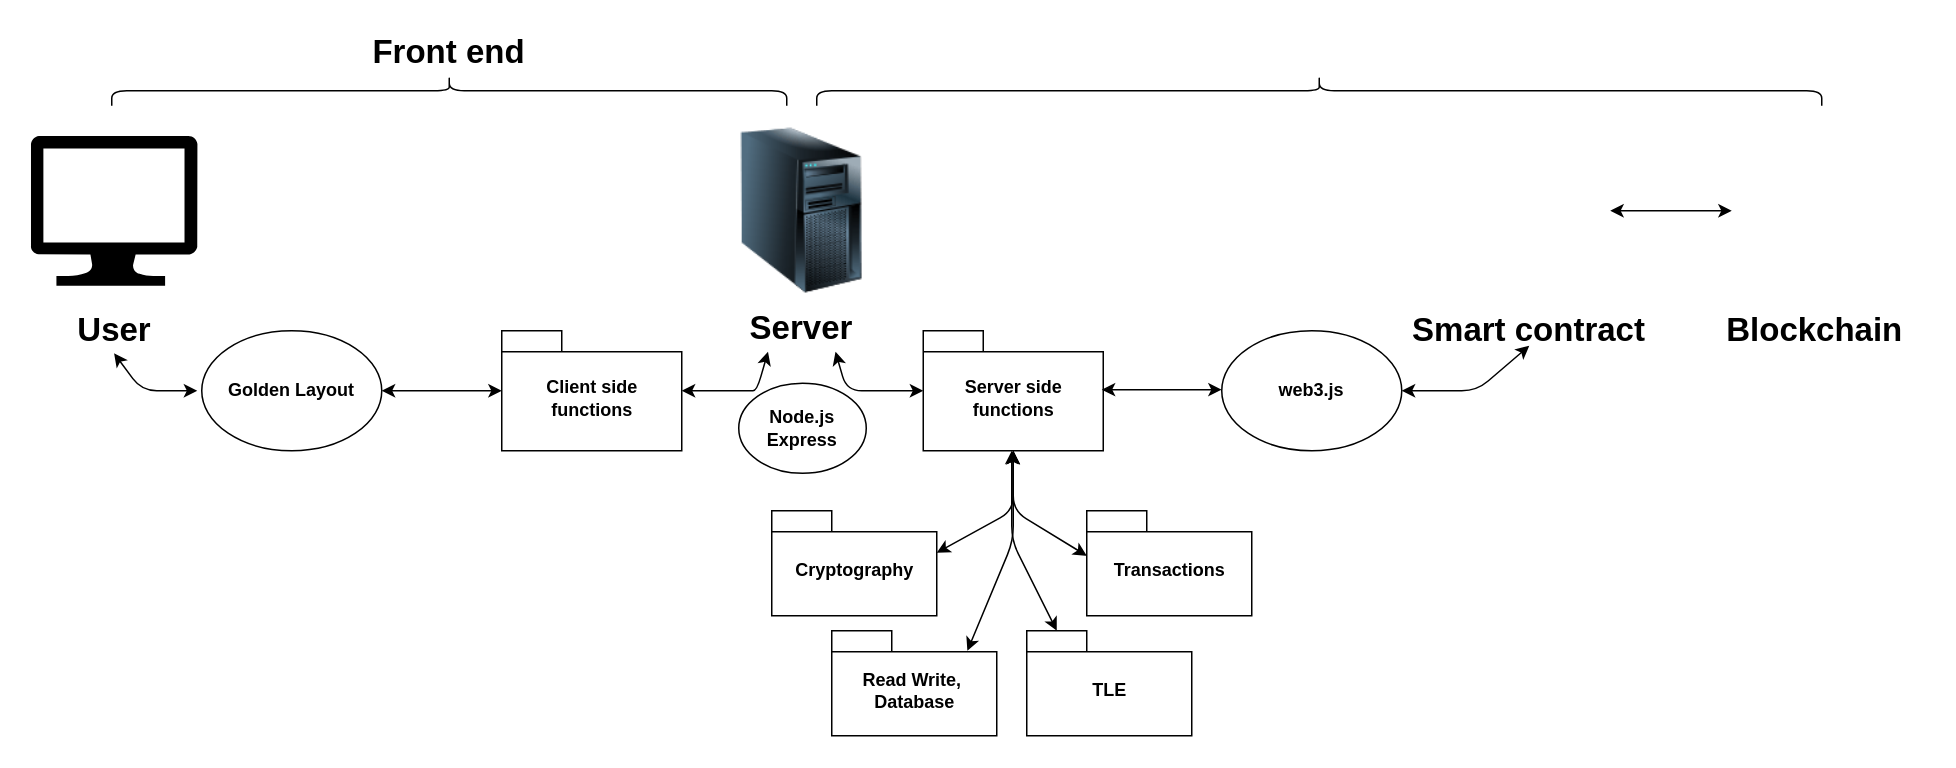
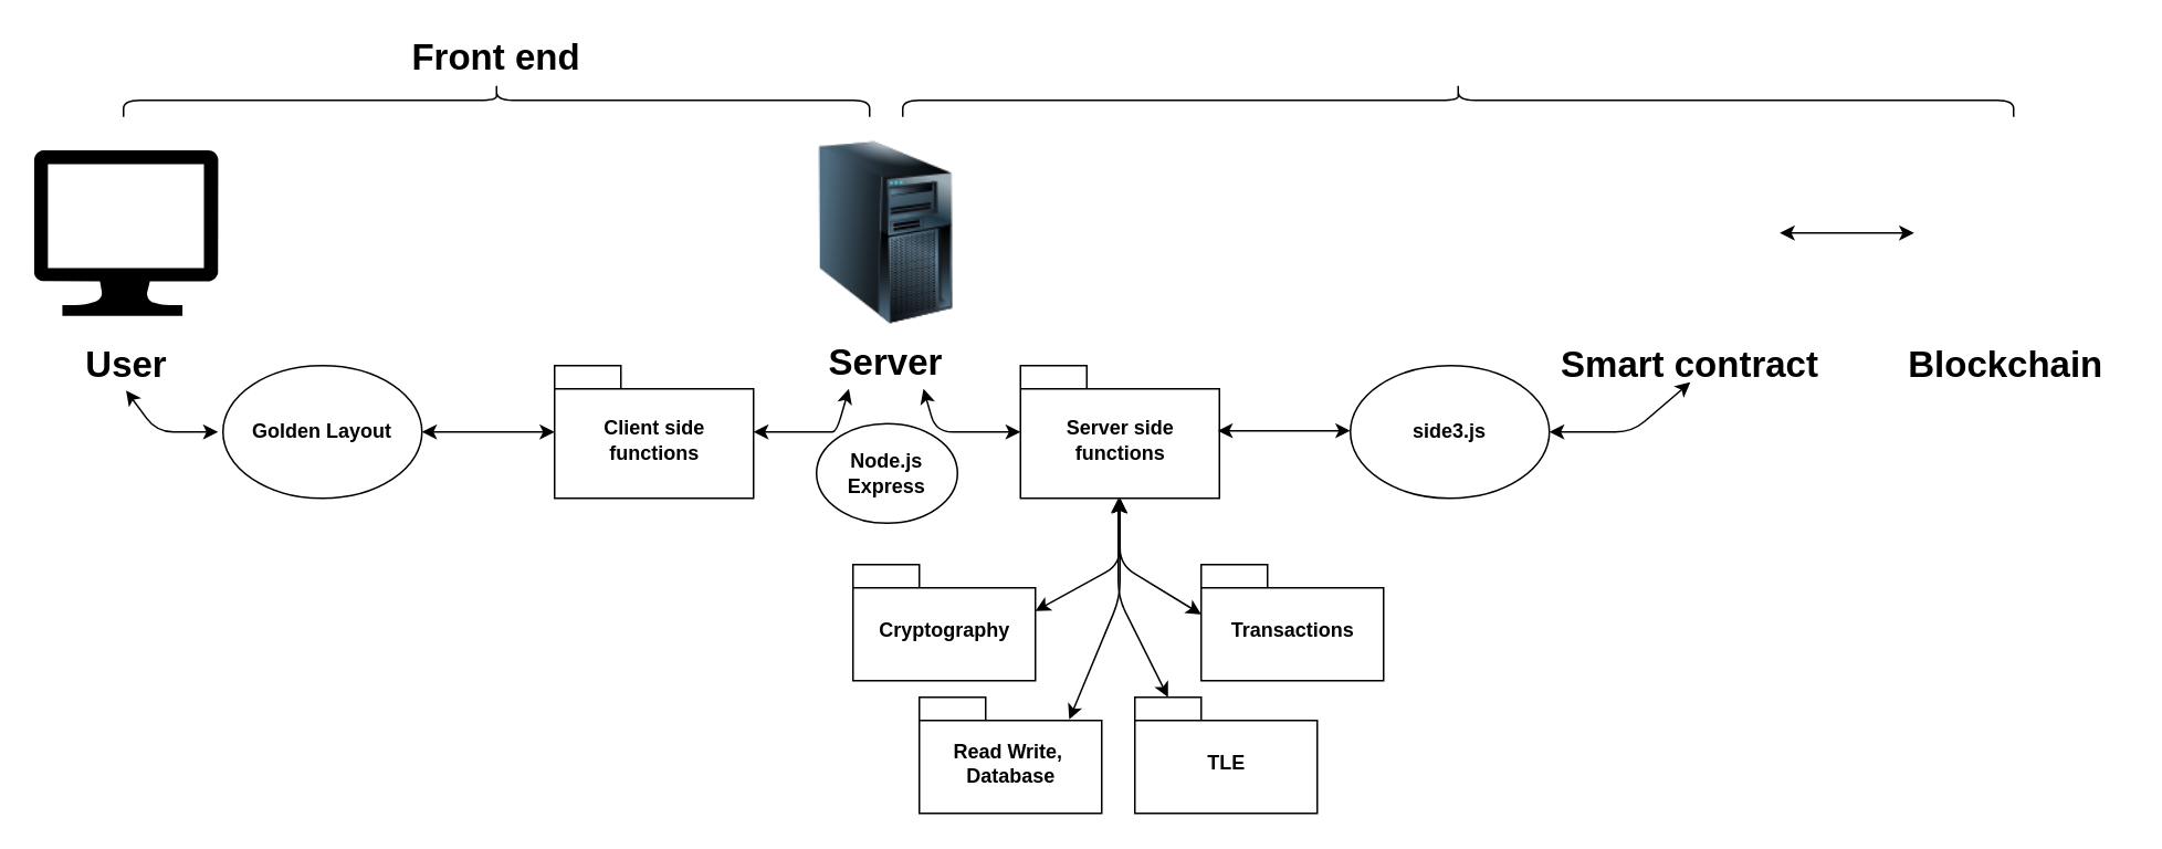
- <mxCell id="8" value="&lt;b&gt;web3.js&lt;/b&gt;" style="ellipse;whiteSpace=wrap;html=1;" parent="1" vertex="1"><mxGeometry x="814" y="220" width="120" height="80" as="geometry" /></mxCell>
+ <mxCell id="8" value="&lt;b&gt;side3.js&lt;/b&gt;" style="ellipse;whiteSpace=wrap;html=1;" parent="1" vertex="1"><mxGeometry x="814" y="220" width="120" height="80" as="geometry" /></mxCell>
